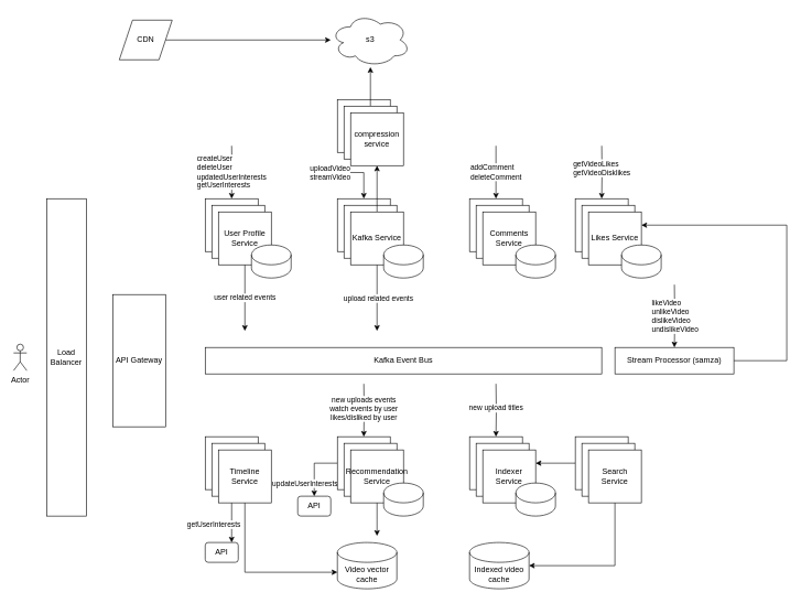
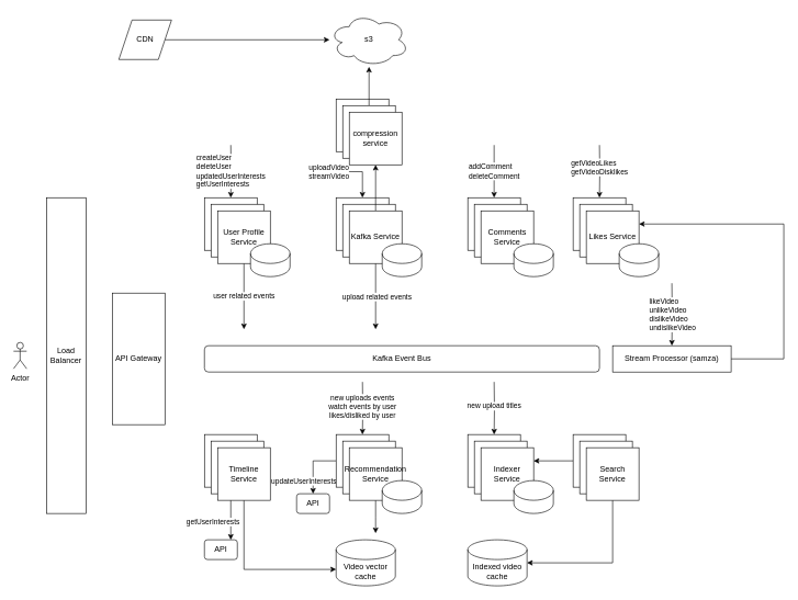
- <mxCell id="5" value="Kafka Event Bus" style="rounded=0;whiteSpace=wrap;html=1;" vertex="1" parent="1"><mxGeometry x="310" y="525" width="600" height="40" as="geometry" /></mxCell>
+ <mxCell id="5" value="Kafka Event Bus" style="whiteSpace=wrap;html=1;rounded=1;" vertex="1" parent="1"><mxGeometry x="310" y="525" width="600" height="40" as="geometry" /></mxCell>
